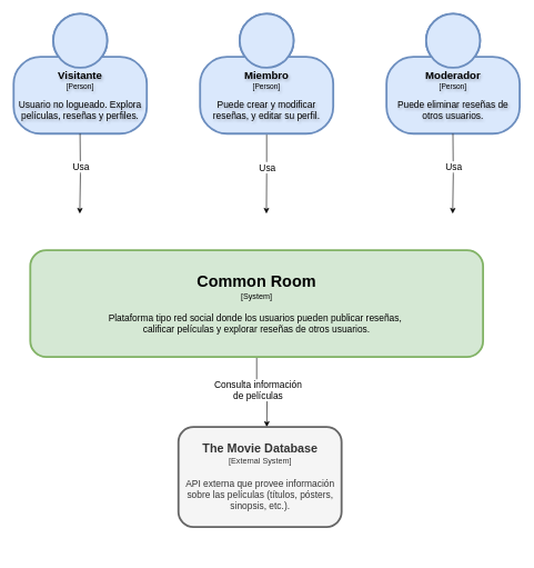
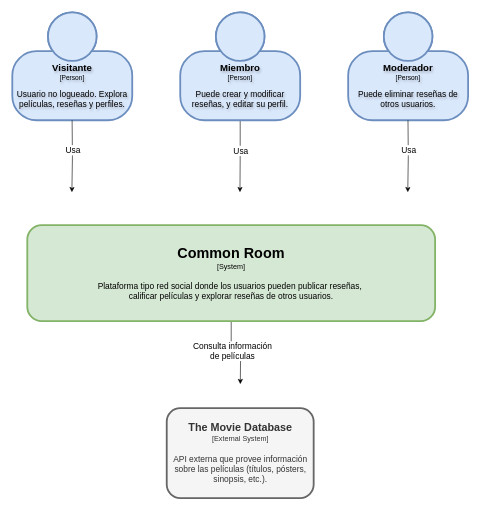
- <mxCell id="10" value="&lt;div&gt;&lt;font style=&quot;font-size: 18px;&quot;&gt;&lt;b&gt;The Movie Database&lt;/b&gt;&lt;/font&gt;&lt;/div&gt;&lt;div&gt;&lt;font style=&quot;font-size: 12px;&quot;&gt;[External System]&lt;/font&gt;&lt;/div&gt;&lt;div&gt;&lt;font style=&quot;font-size: 15px;&quot;&gt;&lt;br&gt;&lt;/font&gt;&lt;/div&gt;&lt;div&gt;&lt;span style=&quot;font-size: 14px;&quot;&gt;API externa que provee información sobre las películas (títulos, pósters, sinopsis, etc.).&lt;/span&gt;&lt;/div&gt;" style="rounded=1;whiteSpace=wrap;html=1;fillColor=#f5f5f5;fontColor=#333333;strokeColor=#666666;strokeWidth=3;" parent="1" vertex="1"><mxGeometry x="267.5" y="640" width="245" height="150" as="geometry" /></mxCell>
+ <mxCell id="10" value="&lt;div&gt;&lt;font style=&quot;font-size: 18px;&quot;&gt;&lt;b&gt;The Movie Database&lt;/b&gt;&lt;/font&gt;&lt;/div&gt;&lt;div&gt;&lt;font style=&quot;font-size: 12px;&quot;&gt;[External System]&lt;/font&gt;&lt;/div&gt;&lt;div&gt;&lt;font style=&quot;font-size: 15px;&quot;&gt;&lt;br&gt;&lt;/font&gt;&lt;/div&gt;&lt;div&gt;&lt;span style=&quot;font-size: 14px;&quot;&gt;API externa que provee información sobre las películas (títulos, pósters, sinopsis, etc.).&lt;/span&gt;&lt;/div&gt;" style="rounded=1;whiteSpace=wrap;html=1;fillColor=#f5f5f5;fontColor=#333333;strokeColor=#666666;strokeWidth=3;" parent="1" vertex="1"><mxGeometry x="277.5" y="680" width="245" height="150" as="geometry" /></mxCell>
